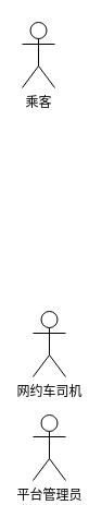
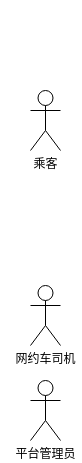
- <mxCell id="2" value="乘客" style="shape=umlActor;verticalLabelPosition=bottom;verticalAlign=top;html=1;" vertex="1" parent="1"><mxGeometry x="20" y="20" width="30" height="60" as="geometry" /></mxCell>
+ <mxCell id="2" value="乘客" style="shape=umlActor;verticalLabelPosition=bottom;verticalAlign=top;html=1;" vertex="1" parent="1"><mxGeometry x="30" y="90" width="30" height="60" as="geometry" /></mxCell>
